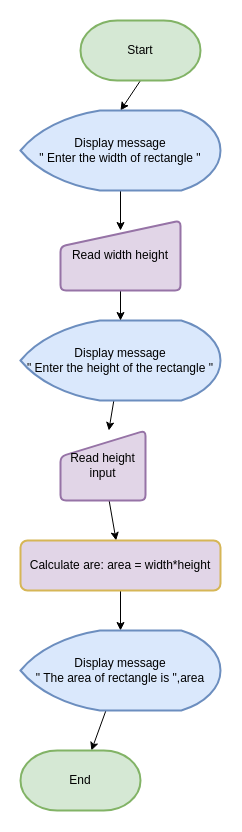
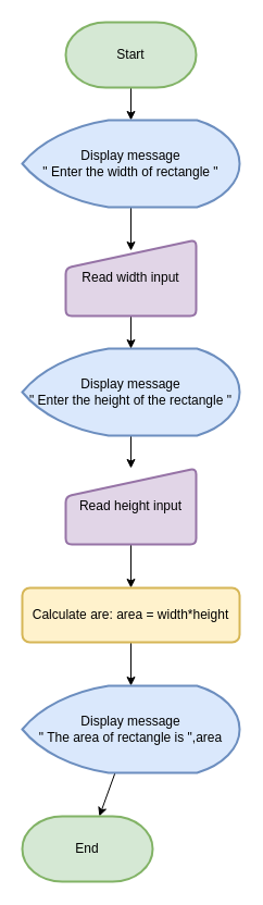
- <mxCell id="3" value="Start" style="strokeWidth=2;html=1;shape=mxgraph.flowchart.terminator;whiteSpace=wrap;fillStyle=auto;fillColor=#d5e8d4;strokeColor=#82b366;shadow=0;fontColor=#000000;" vertex="1" parent="1"><mxGeometry x="80" y="20" width="120" height="60" as="geometry" /></mxCell>
+ <mxCell id="3" value="Start" style="strokeWidth=2;html=1;shape=mxgraph.flowchart.terminator;whiteSpace=wrap;fillStyle=auto;fillColor=#d5e8d4;strokeColor=#82b366;shadow=0;fontColor=#000000;" vertex="1" parent="1"><mxGeometry x="60" y="20" width="120" height="60" as="geometry" /></mxCell>
- <mxCell id="9" value="Read width height" style="html=1;strokeWidth=2;shape=manualInput;whiteSpace=wrap;rounded=1;size=26;arcSize=11;fillColor=#e1d5e7;strokeColor=#9673a6;fontColor=#000000;" vertex="1" parent="1"><mxGeometry x="60" y="220" width="120" height="70" as="geometry" /></mxCell>
+ <mxCell id="9" value="Read width input" style="html=1;strokeWidth=2;shape=manualInput;whiteSpace=wrap;rounded=1;size=26;arcSize=11;fillColor=#e1d5e7;strokeColor=#9673a6;fontColor=#000000;" vertex="1" parent="1"><mxGeometry x="60" y="220" width="120" height="70" as="geometry" /></mxCell>
- <mxCell id="11" value="Read height input" style="html=1;strokeWidth=2;shape=manualInput;whiteSpace=wrap;rounded=1;size=26;arcSize=11;fillColor=#e1d5e7;strokeColor=#9673a6;fontColor=#000000;" vertex="1" parent="1"><mxGeometry x="60" y="430" width="85" height="70" as="geometry" /></mxCell>
+ <mxCell id="11" value="Read height input" style="html=1;strokeWidth=2;shape=manualInput;whiteSpace=wrap;rounded=1;size=26;arcSize=11;fillColor=#e1d5e7;strokeColor=#9673a6;fontColor=#000000;" vertex="1" parent="1"><mxGeometry x="60" y="430" width="120" height="70" as="geometry" /></mxCell>
- <mxCell id="13" value="Calculate are: area = width*height" style="rounded=1;whiteSpace=wrap;html=1;absoluteArcSize=1;arcSize=14;strokeWidth=2;fillColor=#e1d5e7;strokeColor=#d6b656;fontColor=#000000;" vertex="1" parent="1"><mxGeometry x="20" y="540" width="200" height="50" as="geometry" /></mxCell>
+ <mxCell id="13" value="Calculate are: area = width*height" style="rounded=1;whiteSpace=wrap;html=1;absoluteArcSize=1;arcSize=14;strokeWidth=2;fillColor=#fff2cc;strokeColor=#d6b656;fontColor=#000000;" vertex="1" parent="1"><mxGeometry x="20" y="540" width="200" height="50" as="geometry" /></mxCell>
